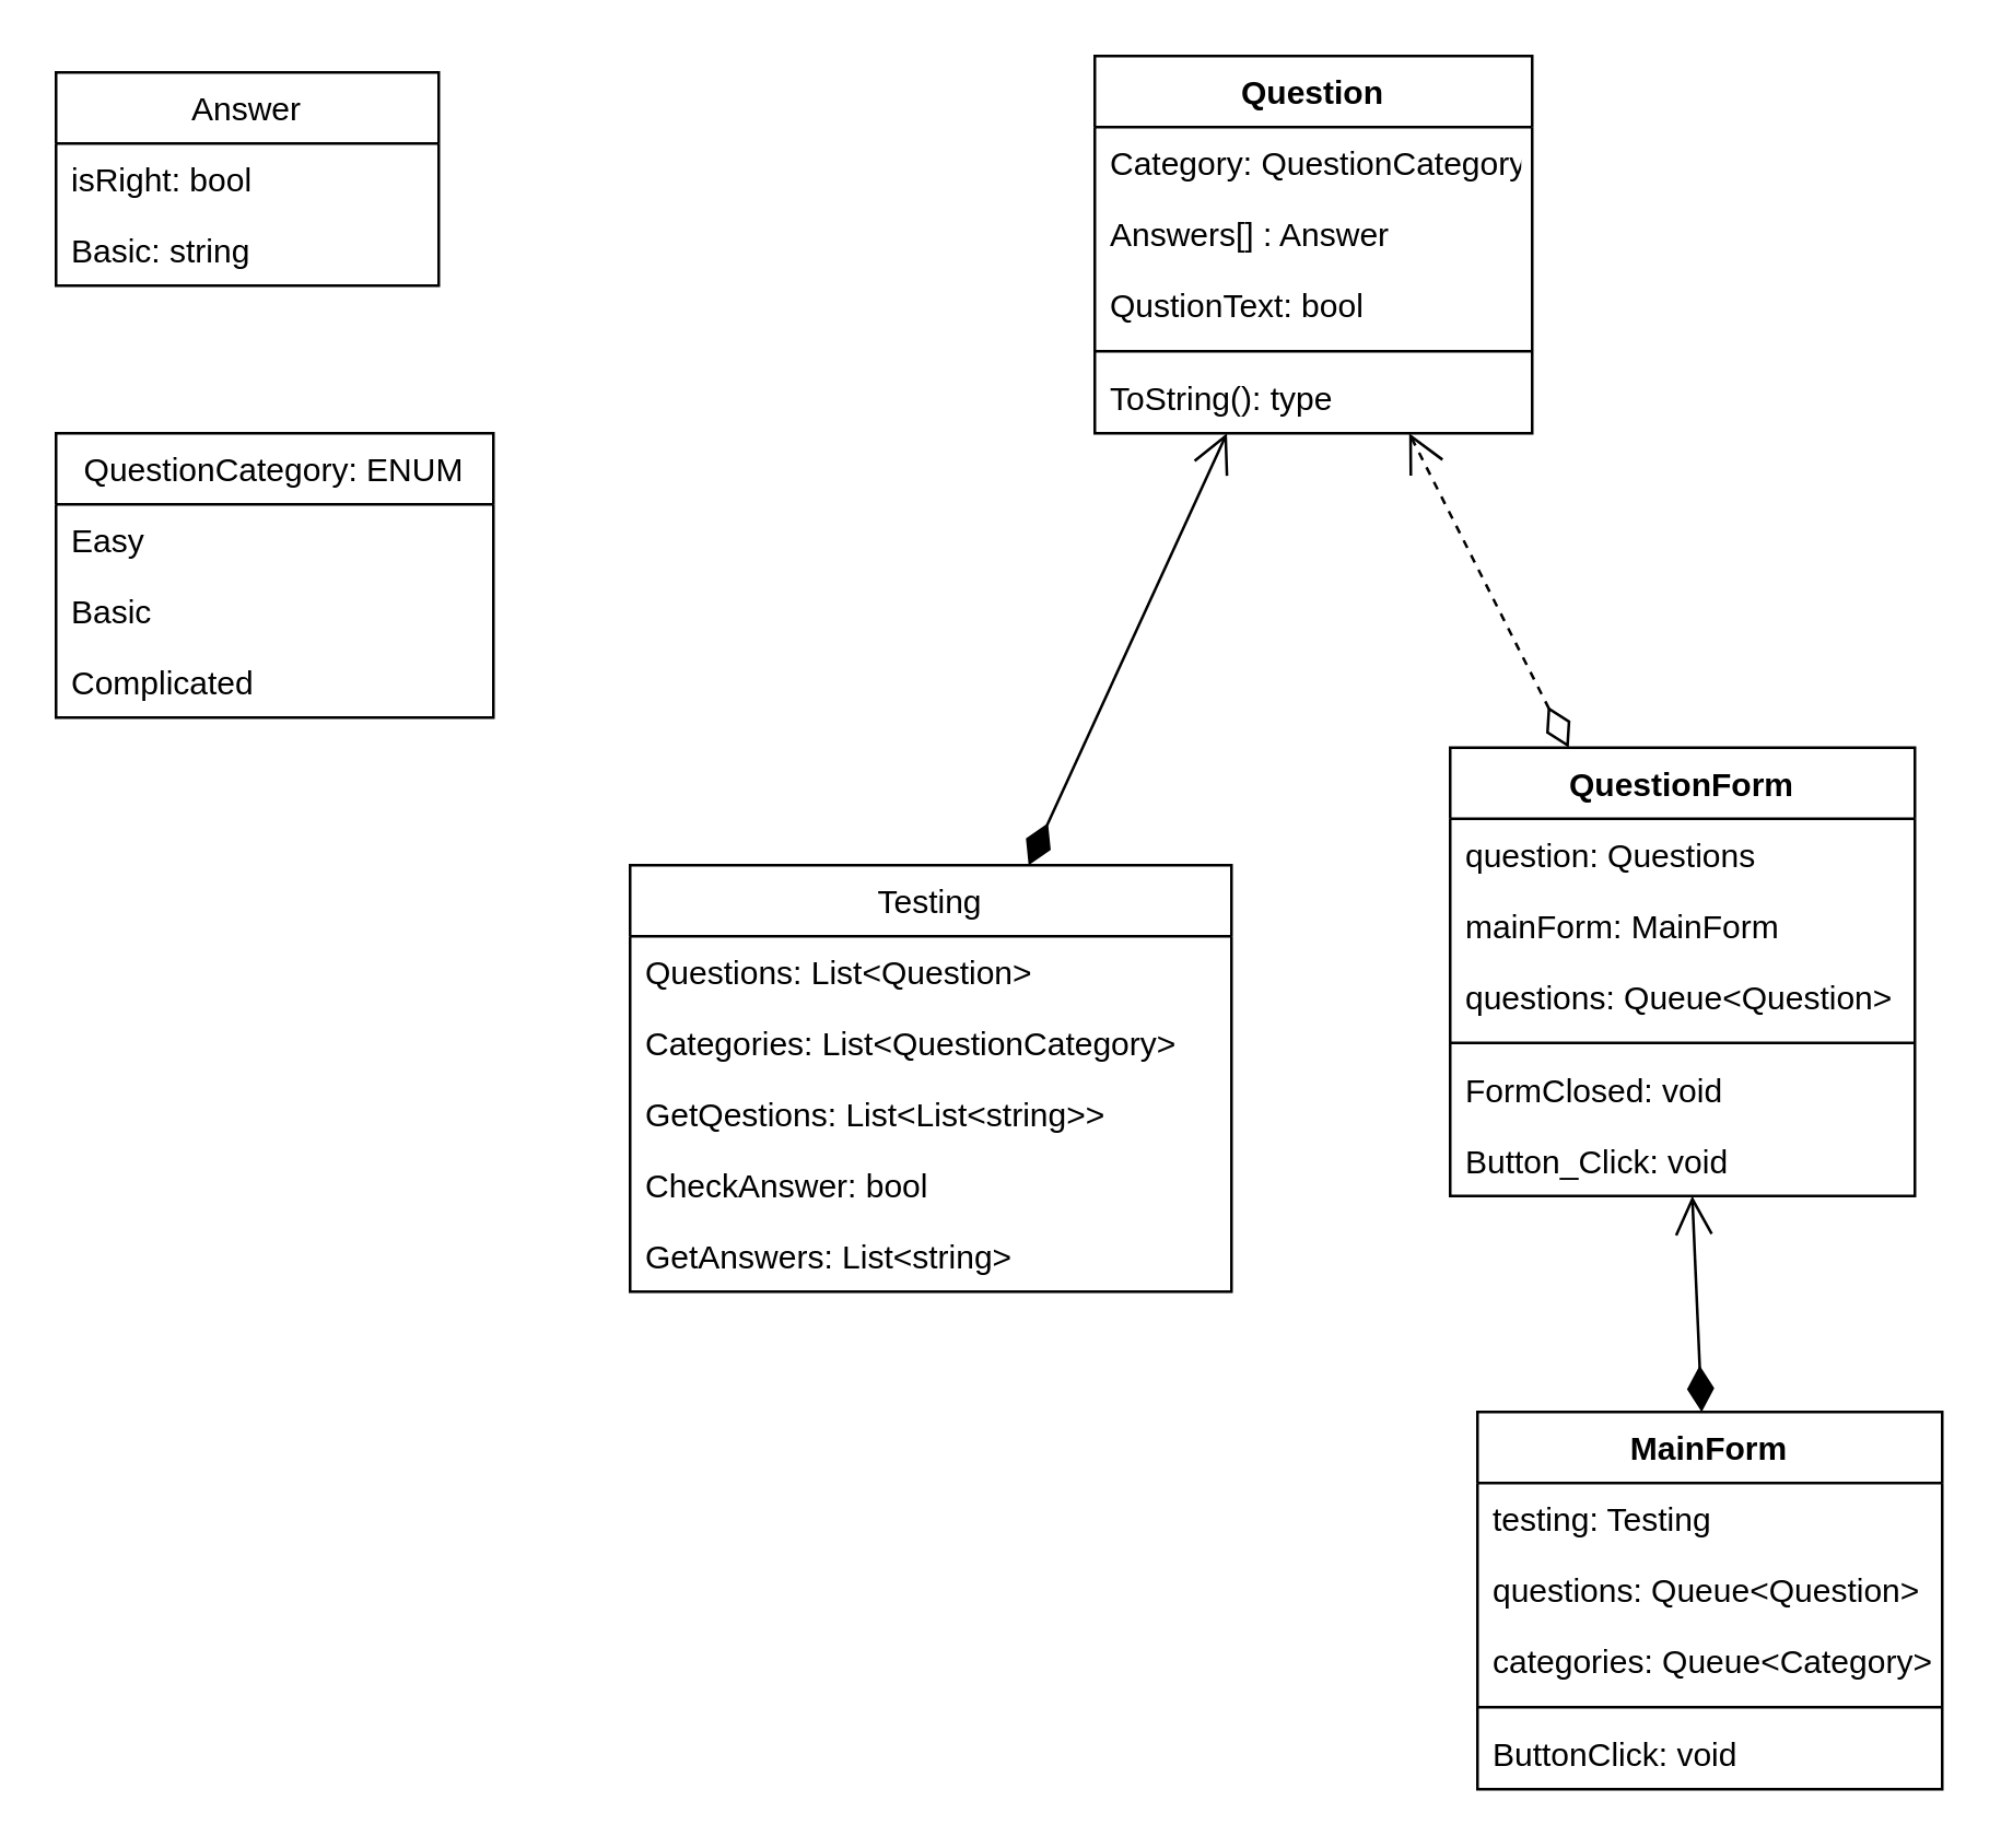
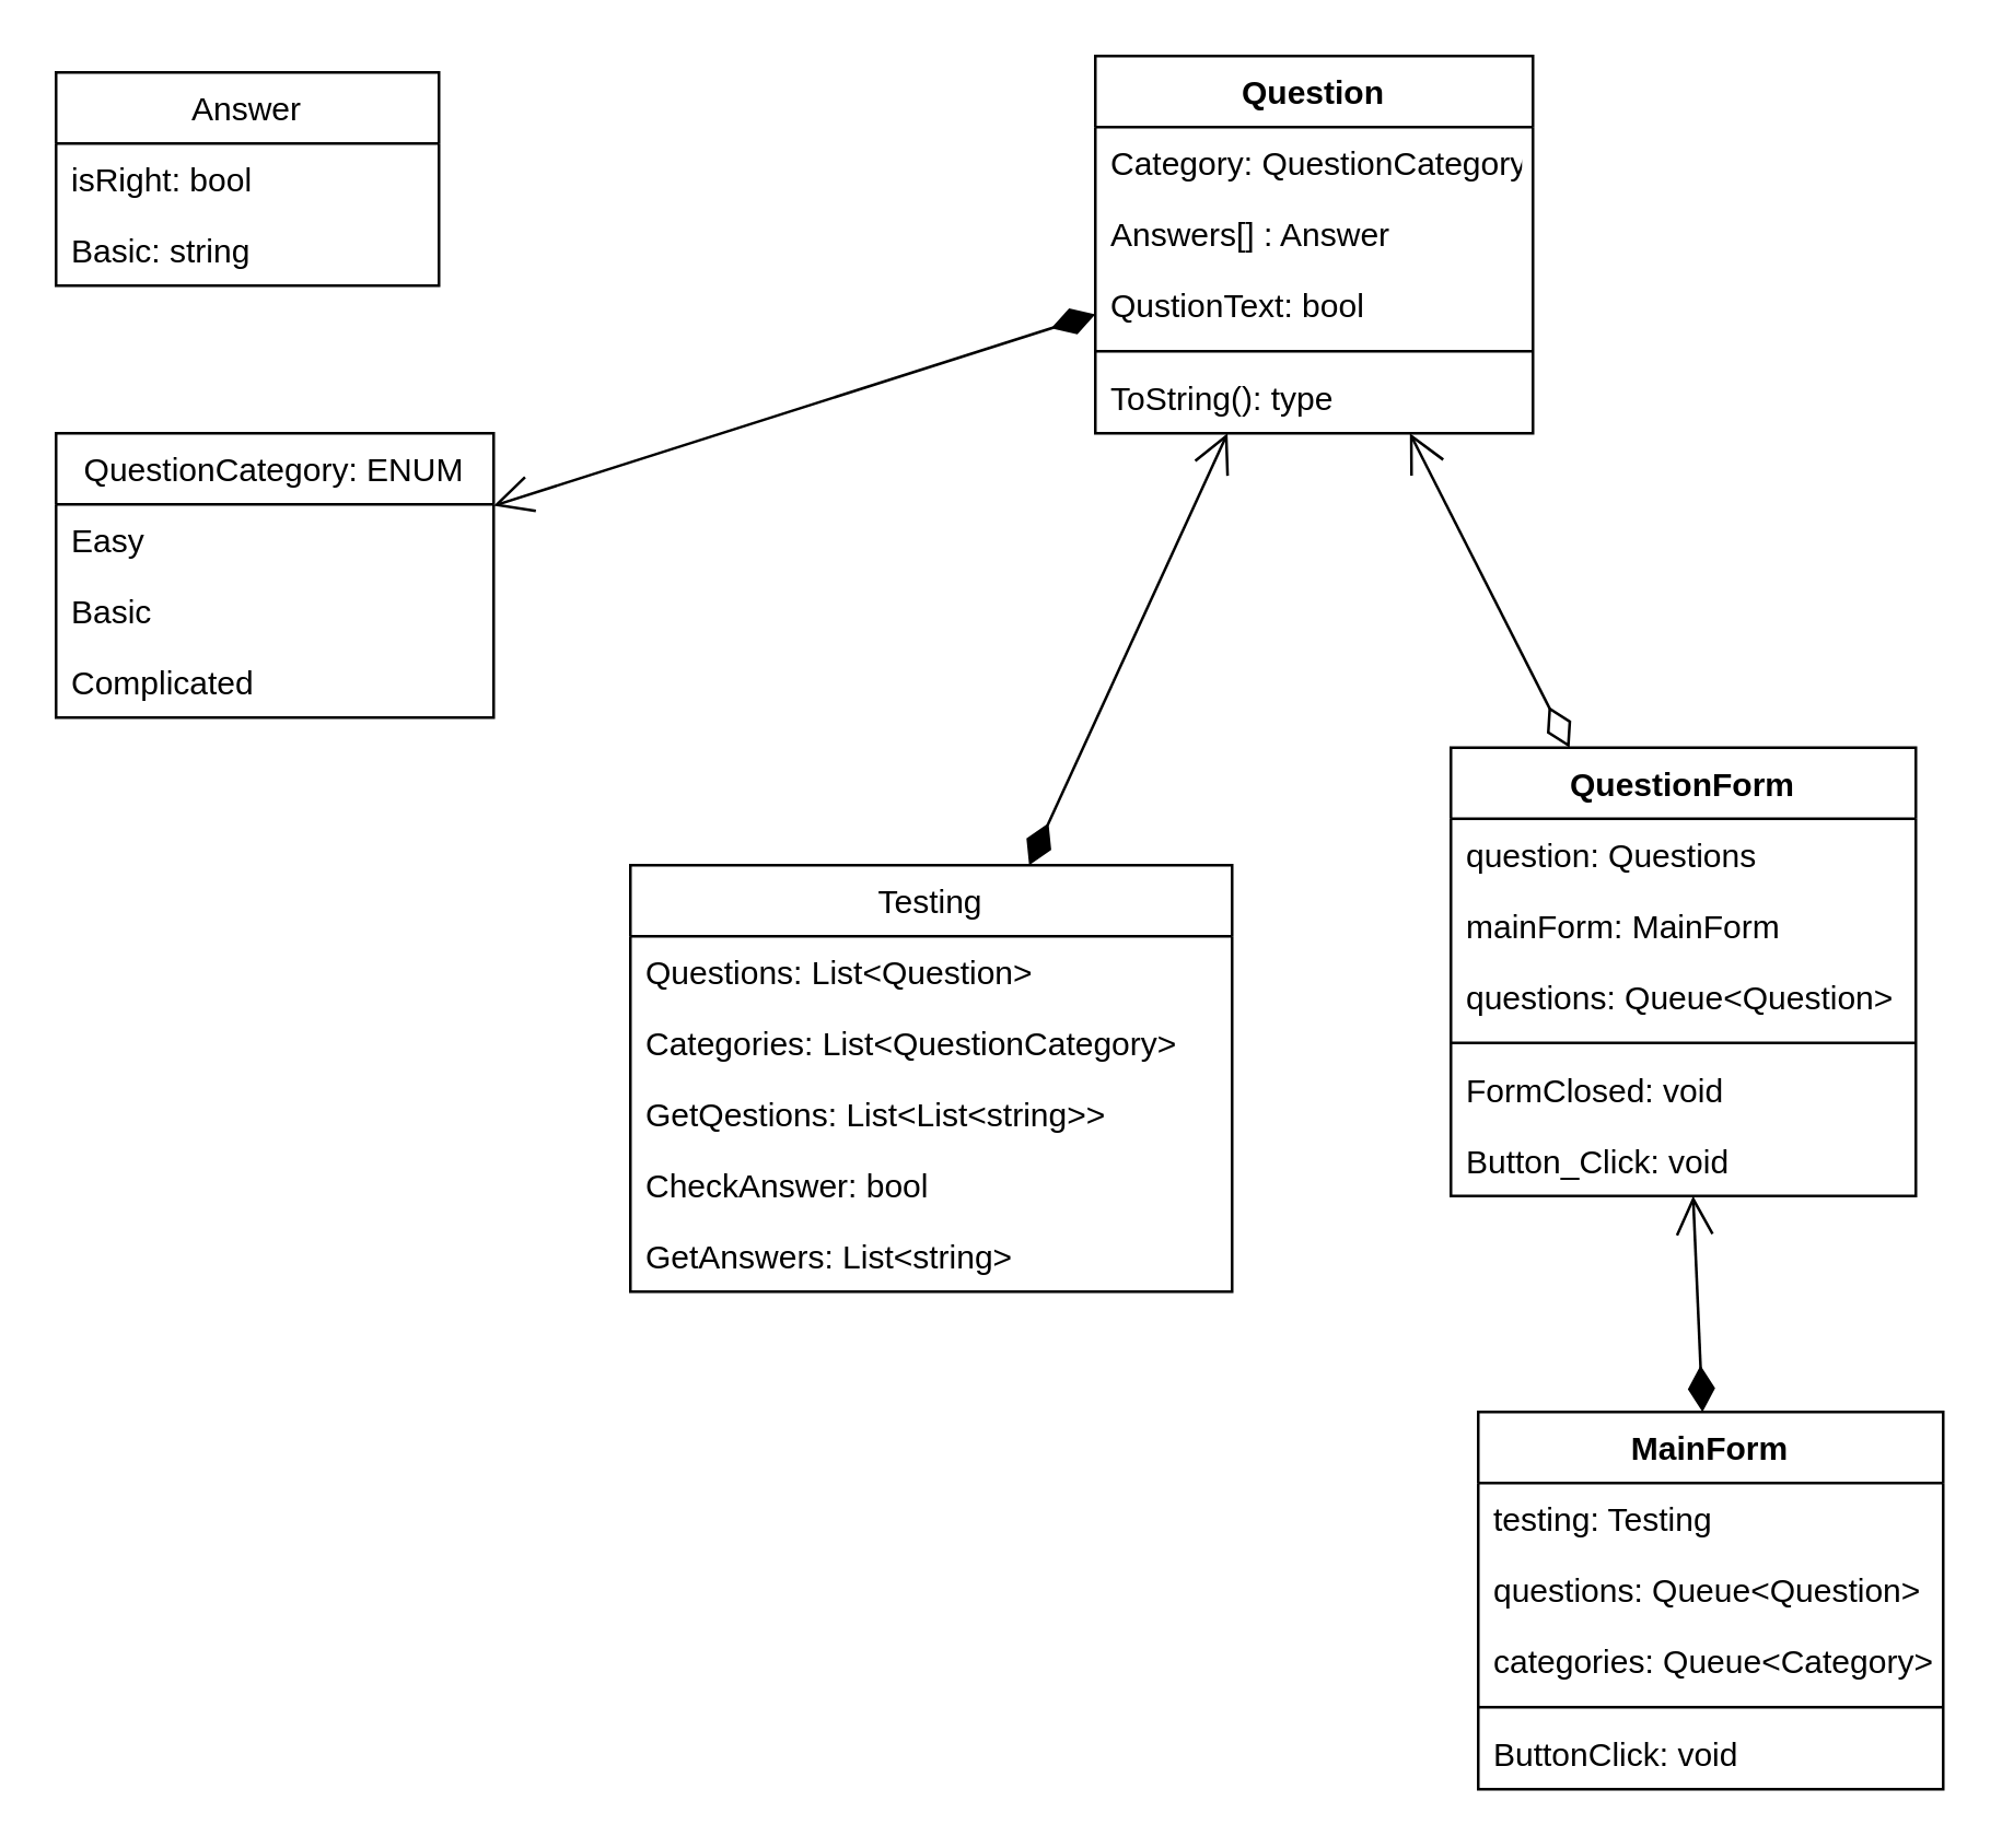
+ <mxCell id="15" value="" style="endArrow=open;html=1;endSize=12;startArrow=diamondThin;startSize=14;startFill=1;align=left;verticalAlign=bottom;" parent="1" source="5" target="11" edge="1"><mxGeometry x="-1" y="3" relative="1" as="geometry"><mxPoint x="270" y="316" as="sourcePoint" /><mxPoint x="430" y="316" as="targetPoint" /></mxGeometry></mxCell>
- <mxCell id="36" value="" style="endArrow=open;html=1;endSize=12;startArrow=diamondThin;startSize=14;startFill=0;align=left;verticalAlign=bottom;dashed=1;" parent="1" source="23" target="5" edge="1"><mxGeometry x="-1" y="3" relative="1" as="geometry"><mxPoint x="870" y="172.767" as="sourcePoint" /><mxPoint x="630" y="157.998" as="targetPoint" /></mxGeometry></mxCell>
+ <mxCell id="36" value="" style="endArrow=open;html=1;endSize=12;startArrow=diamondThin;startSize=14;startFill=0;align=left;verticalAlign=bottom;" parent="1" source="23" target="5" edge="1"><mxGeometry x="-1" y="3" relative="1" as="geometry"><mxPoint x="870" y="172.767" as="sourcePoint" /><mxPoint x="630" y="157.998" as="targetPoint" /></mxGeometry></mxCell>
